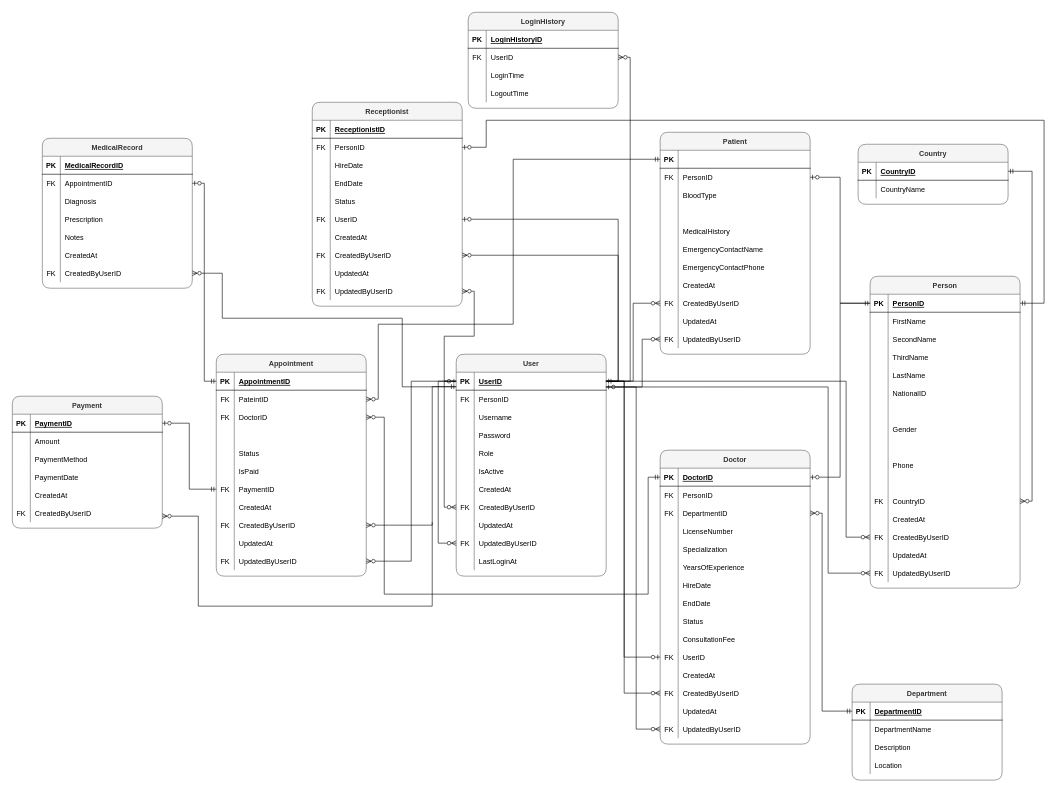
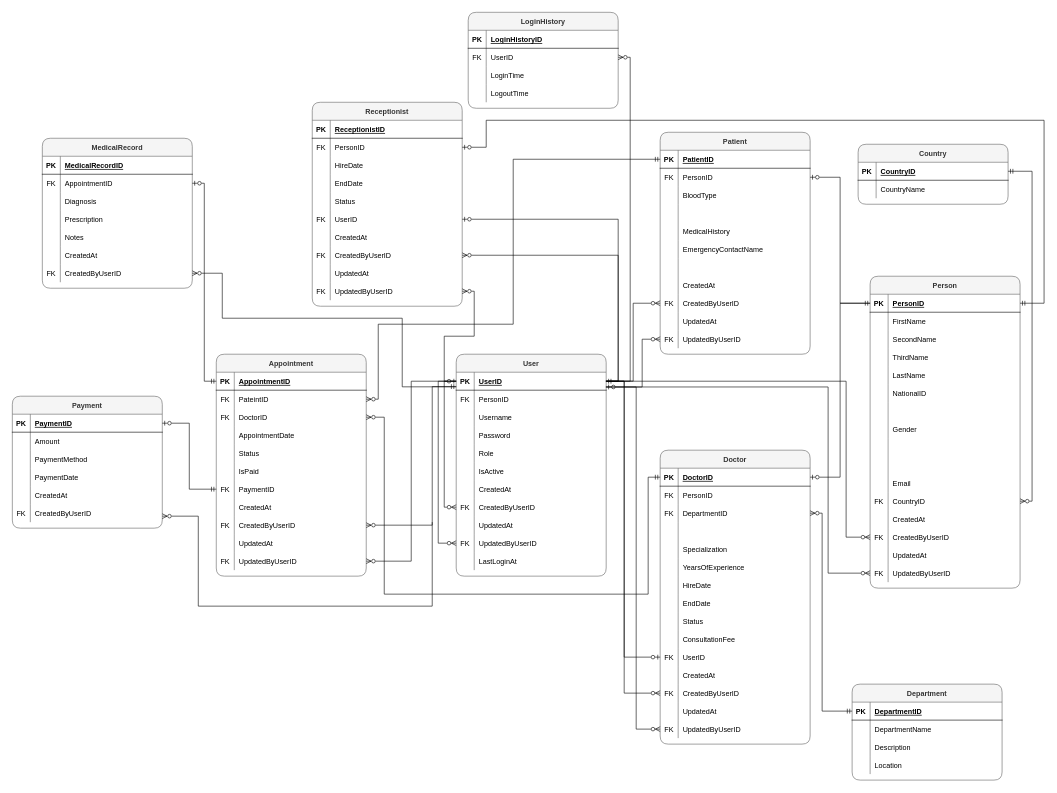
+ <mxCell id="99" value="PatientID" style="shape=partialRectangle;overflow=hidden;connectable=0;fillColor=none;top=0;left=0;bottom=0;right=0;align=left;spacingLeft=6;fontStyle=5;labelBackgroundColor=none;rounded=1;" parent="97" vertex="1"><mxGeometry x="30" width="220" height="30" as="geometry"><mxRectangle width="220" height="30" as="alternateBounds" /></mxGeometry></mxCell>
- <mxCell id="116" value="EmergencyContactPhone" style="shape=partialRectangle;overflow=hidden;connectable=0;fillColor=none;top=0;left=0;bottom=0;right=0;align=left;spacingLeft=6;labelBackgroundColor=none;rounded=1;" parent="114" vertex="1"><mxGeometry x="30" width="220" height="30" as="geometry"><mxRectangle width="220" height="30" as="alternateBounds" /></mxGeometry></mxCell>
+ <mxCell id="195" value="AppointmentDate" style="shape=partialRectangle;overflow=hidden;connectable=0;fillColor=none;top=0;left=0;bottom=0;right=0;align=left;spacingLeft=6;labelBackgroundColor=none;rounded=1;" parent="193" vertex="1"><mxGeometry x="30" width="220" height="30" as="geometry"><mxRectangle width="220" height="30" as="alternateBounds" /></mxGeometry></mxCell>
- <mxCell id="31" value="Phone" style="shape=partialRectangle;overflow=hidden;connectable=0;fillColor=none;top=0;left=0;bottom=0;right=0;align=left;spacingLeft=6;labelBackgroundColor=none;rounded=1;" parent="29" vertex="1"><mxGeometry x="30" width="220" height="30" as="geometry"><mxRectangle width="220" height="30" as="alternateBounds" /></mxGeometry></mxCell>
+ <mxCell id="34" value="Email" style="shape=partialRectangle;overflow=hidden;connectable=0;fillColor=none;top=0;left=0;bottom=0;right=0;align=left;spacingLeft=6;labelBackgroundColor=none;rounded=1;" parent="32" vertex="1"><mxGeometry x="30" width="220" height="30" as="geometry"><mxRectangle width="220" height="30" as="alternateBounds" /></mxGeometry></mxCell>
- <mxCell id="62" value="LicenseNumber" style="shape=partialRectangle;overflow=hidden;connectable=0;fillColor=none;top=0;left=0;bottom=0;right=0;align=left;spacingLeft=6;labelBackgroundColor=none;rounded=1;" parent="60" vertex="1"><mxGeometry x="30" width="220" height="30" as="geometry"><mxRectangle width="220" height="30" as="alternateBounds" /></mxGeometry></mxCell>
